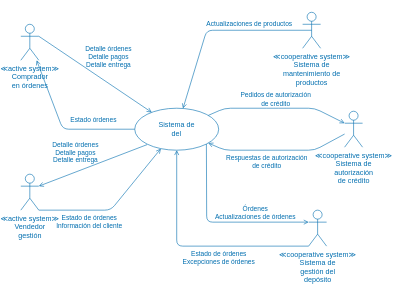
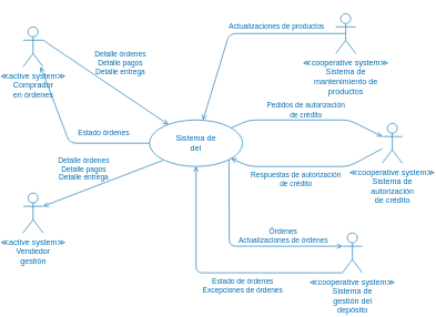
- <mxCell id="16" value="Estado de órdenes&lt;br&gt;Información del cliente" style="html=1;endArrow=none;endFill=0;fillColor=#1ba1e2;strokeColor=#006EAF;fontColor=#006EAF;labelBackgroundColor=none;entryX=1;entryY=1;entryDx=0;entryDy=0;entryPerimeter=0;startArrow=open;startFill=0;" parent="1" source="4" target="11" edge="1"><mxGeometry x="0.334" y="20" relative="1" as="geometry"><mxPoint x="260.5" y="530.25" as="targetPoint" /><Array as="points"><mxPoint x="170" y="350" /></Array><mxPoint as="offset" /><mxPoint x="89.997" y="399.999" as="sourcePoint" /></mxGeometry></mxCell>
